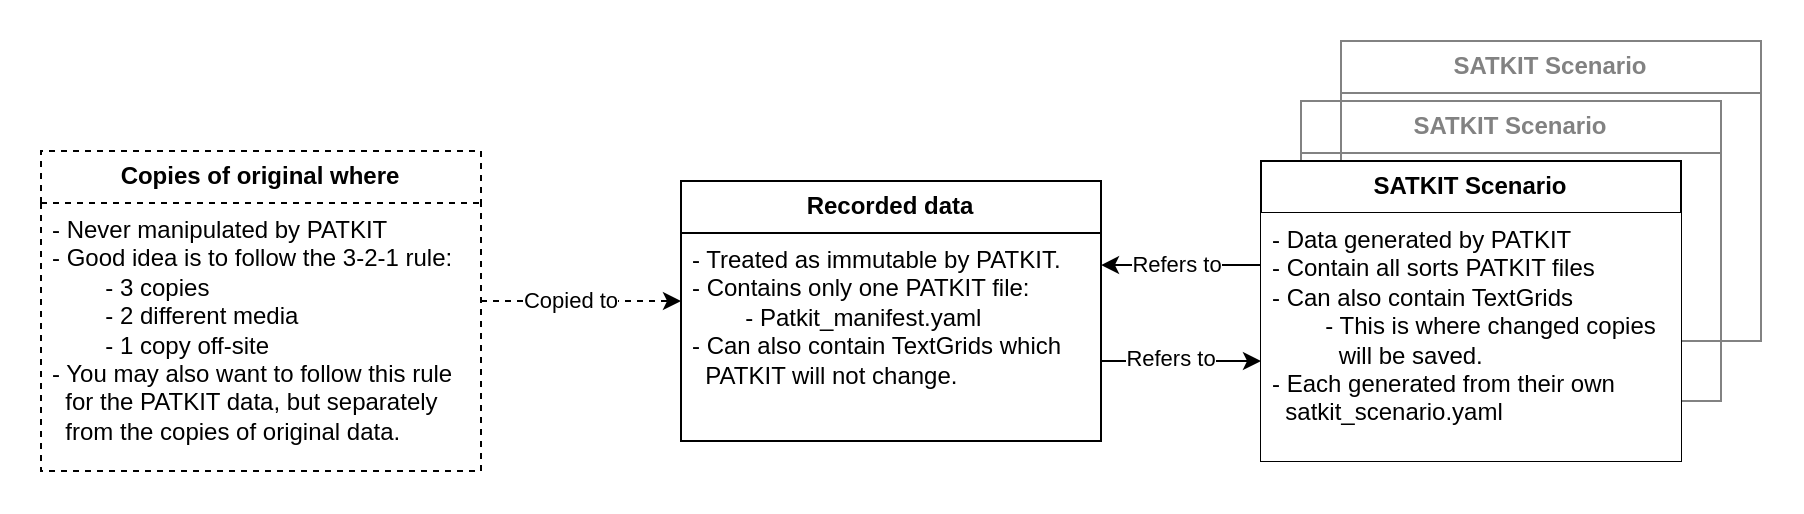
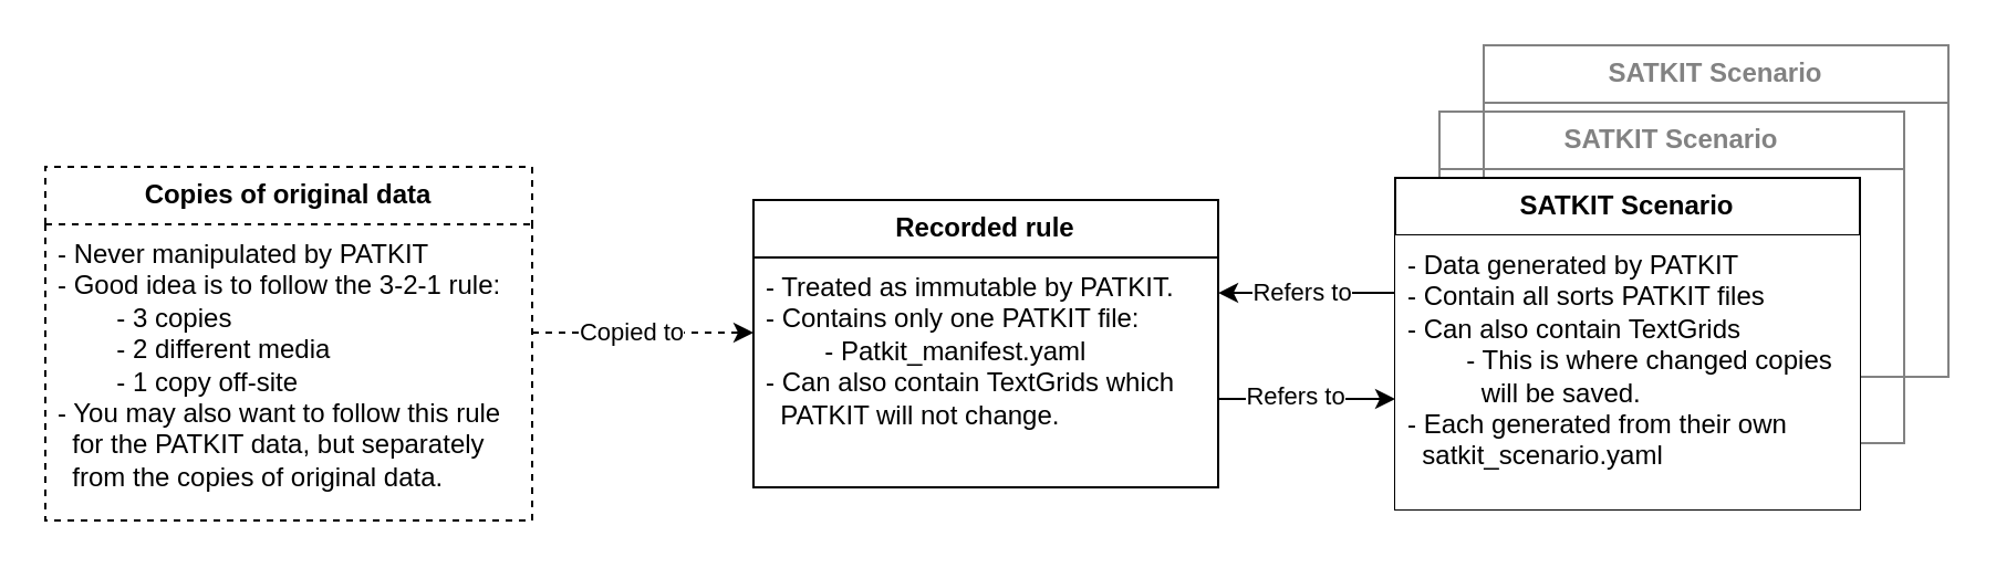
- <mxCell id="2" value="&lt;b&gt;Copies of original where&lt;/b&gt;" style="swimlane;fontStyle=0;childLayout=stackLayout;horizontal=1;startSize=26;fillColor=none;horizontalStack=0;resizeParent=1;resizeParentMax=0;resizeLast=0;collapsible=1;marginBottom=0;whiteSpace=wrap;html=1;dashed=1;" parent="1" vertex="1"><mxGeometry x="20" y="75" width="220" height="160" as="geometry" /></mxCell>
+ <mxCell id="2" value="&lt;b&gt;Copies of original data&lt;/b&gt;" style="swimlane;fontStyle=0;childLayout=stackLayout;horizontal=1;startSize=26;fillColor=none;horizontalStack=0;resizeParent=1;resizeParentMax=0;resizeLast=0;collapsible=1;marginBottom=0;whiteSpace=wrap;html=1;dashed=1;" parent="1" vertex="1"><mxGeometry x="20" y="75" width="220" height="160" as="geometry" /></mxCell>
- <mxCell id="4" value="&lt;b&gt;Recorded data&lt;/b&gt;" style="swimlane;fontStyle=0;childLayout=stackLayout;horizontal=1;startSize=26;fillColor=none;horizontalStack=0;resizeParent=1;resizeParentMax=0;resizeLast=0;collapsible=1;marginBottom=0;whiteSpace=wrap;html=1;" parent="1" vertex="1"><mxGeometry x="340" y="90" width="210" height="130" as="geometry" /></mxCell>
+ <mxCell id="4" value="&lt;b&gt;Recorded rule&lt;/b&gt;" style="swimlane;fontStyle=0;childLayout=stackLayout;horizontal=1;startSize=26;fillColor=none;horizontalStack=0;resizeParent=1;resizeParentMax=0;resizeLast=0;collapsible=1;marginBottom=0;whiteSpace=wrap;html=1;" parent="1" vertex="1"><mxGeometry x="340" y="90" width="210" height="130" as="geometry" /></mxCell>
